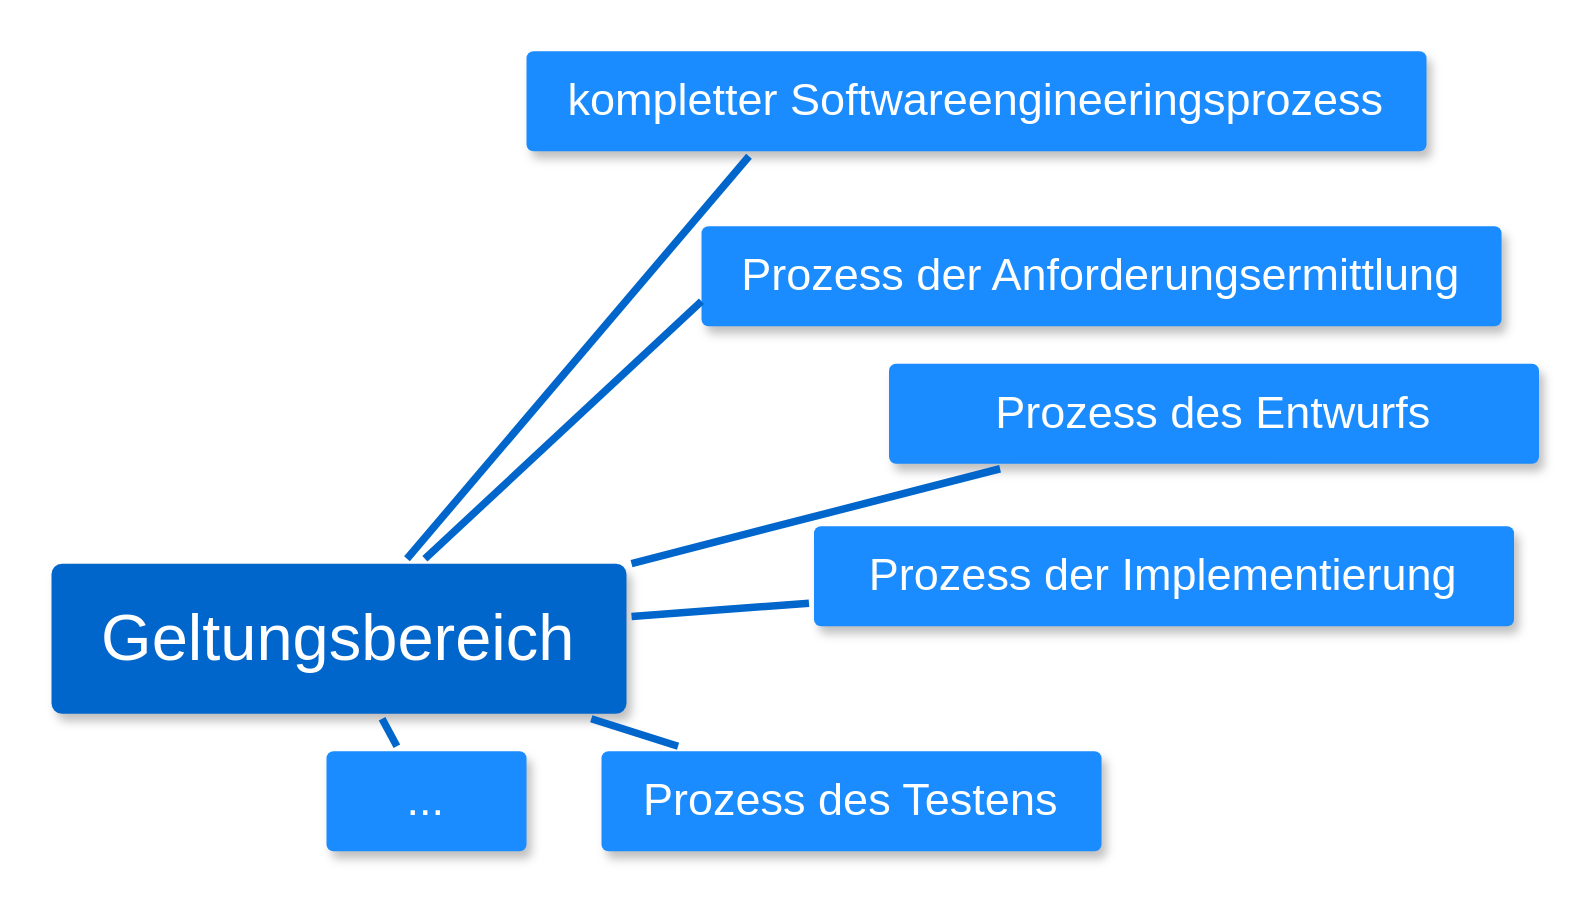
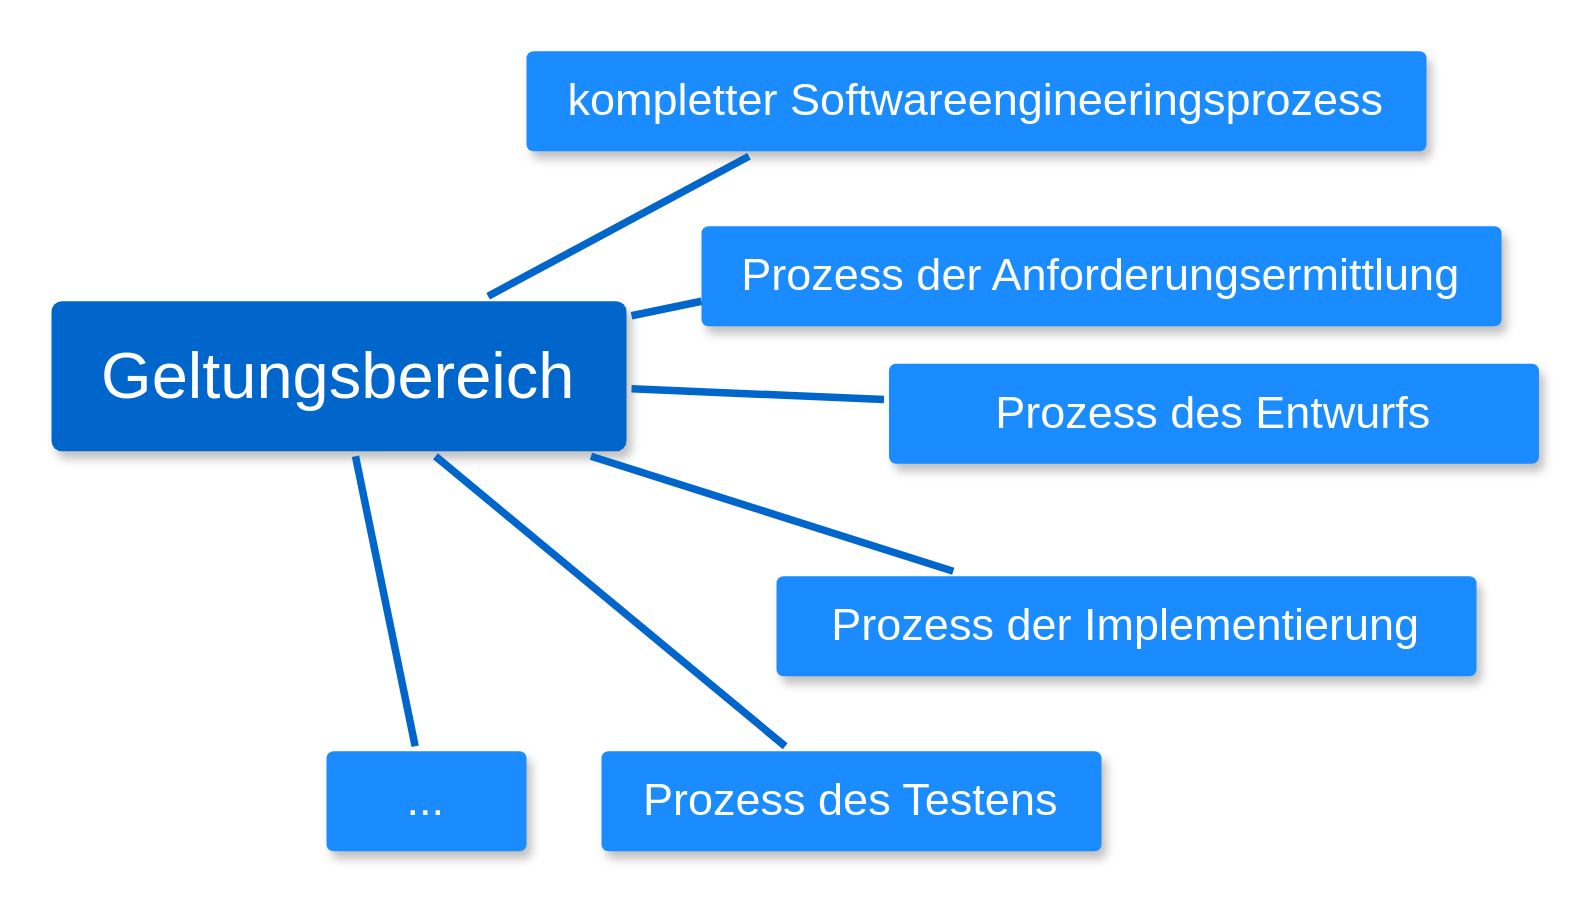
- <mxCell id="2" value="Prozess der Implementierung" style="rounded=1;whiteSpace=wrap;html=1;shadow=1;labelBackgroundColor=none;strokeColor=none;strokeWidth=3;fillColor=#1a8cff;fontFamily=Helvetica;fontSize=18;fontColor=#FFFFFF;align=center;spacing=5;fontStyle=0;arcSize=7;perimeterSpacing=2;gradientColor=none;gradientDirection=south;fillStyle=auto;" vertex="1" parent="1"><mxGeometry x="325" y="210" width="280" height="40" as="geometry" /></mxCell>
+ <mxCell id="2" value="Prozess der Implementierung" style="rounded=1;whiteSpace=wrap;html=1;shadow=1;labelBackgroundColor=none;strokeColor=none;strokeWidth=3;fillColor=#1a8cff;fontFamily=Helvetica;fontSize=18;fontColor=#FFFFFF;align=center;spacing=5;fontStyle=0;arcSize=7;perimeterSpacing=2;gradientColor=none;gradientDirection=south;fillStyle=auto;" vertex="1" parent="1"><mxGeometry x="310" y="230" width="280" height="40" as="geometry" /></mxCell>
- <mxCell id="8" value="Geltungsbereich" style="rounded=1;whiteSpace=wrap;html=1;shadow=1;labelBackgroundColor=none;strokeColor=none;strokeWidth=3;fillColor=#0066CC;fontFamily=Helvetica;fontSize=26;fontColor=#FFFFFF;align=center;spacing=5;fontStyle=0;arcSize=7;perimeterSpacing=2;" vertex="1" parent="1"><mxGeometry x="20" y="225" width="230" height="60" as="geometry" /></mxCell>
+ <mxCell id="8" value="Geltungsbereich" style="rounded=1;whiteSpace=wrap;html=1;shadow=1;labelBackgroundColor=none;strokeColor=none;strokeWidth=3;fillColor=#0066CC;fontFamily=Helvetica;fontSize=26;fontColor=#FFFFFF;align=center;spacing=5;fontStyle=0;arcSize=7;perimeterSpacing=2;" vertex="1" parent="1"><mxGeometry x="20" y="120" width="230" height="60" as="geometry" /></mxCell>
